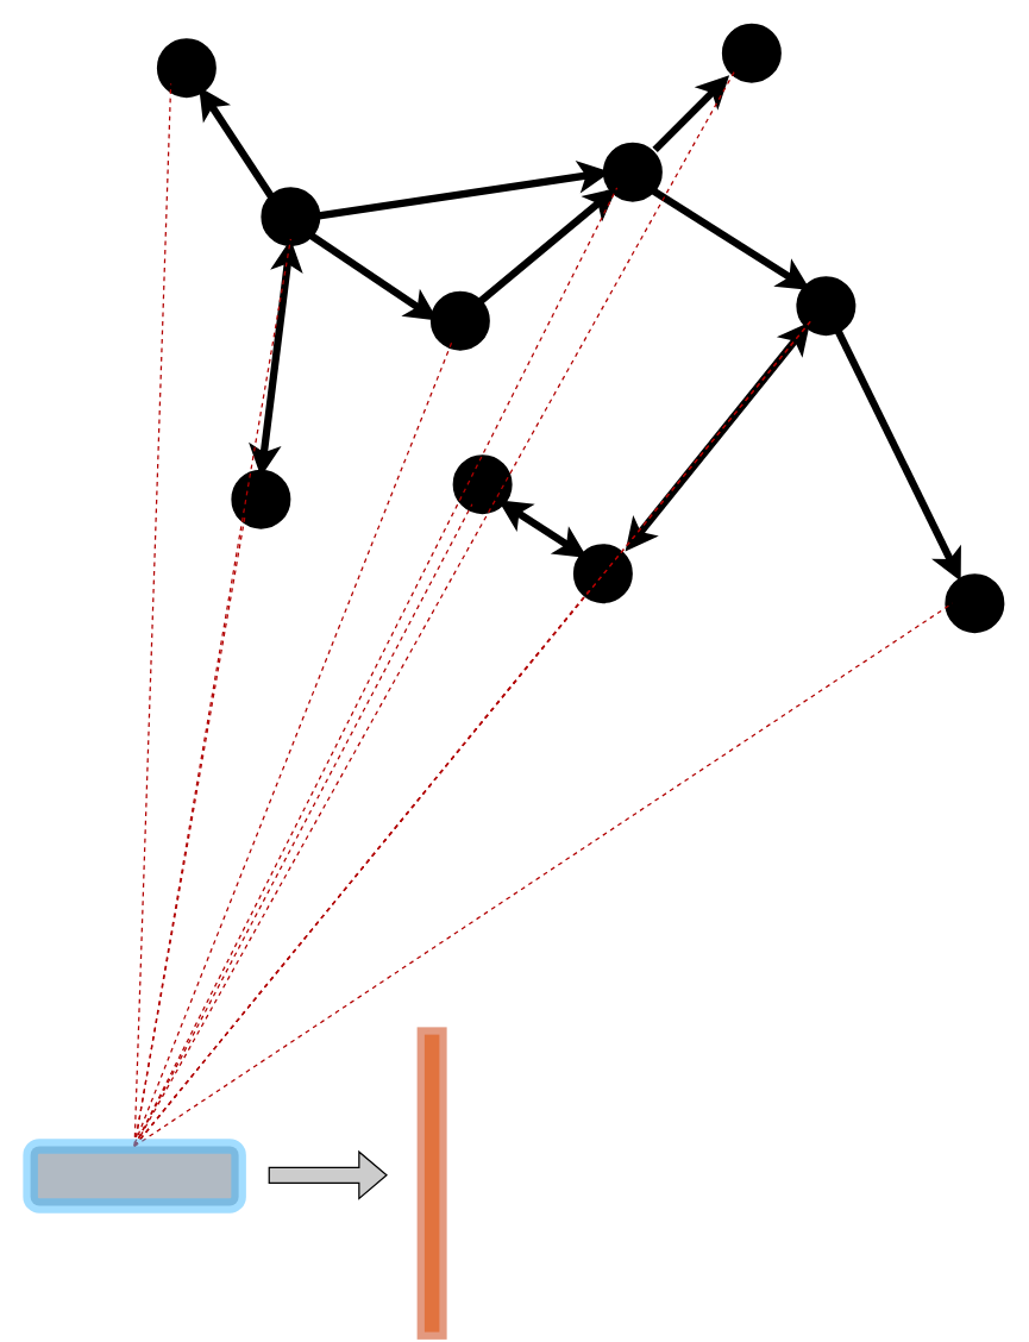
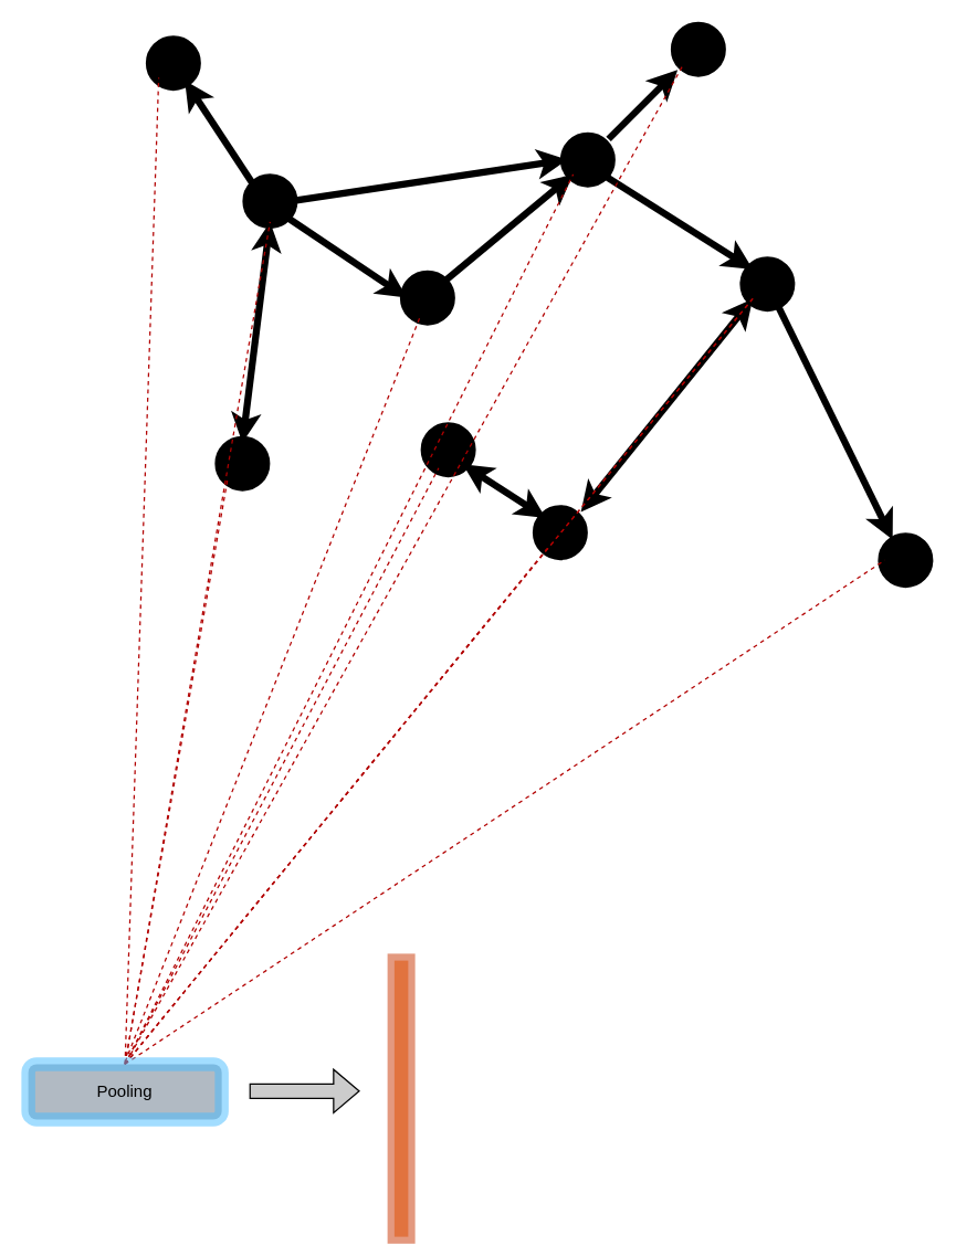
+ <mxCell id="36" value="Pooling" style="text;html=1;strokeColor=none;fillColor=none;align=center;verticalAlign=middle;whiteSpace=wrap;rounded=0;strokeWidth=10;opacity=50;" vertex="1" parent="1"><mxGeometry x="60" y="775" width="60" height="30" as="geometry" /></mxCell>
